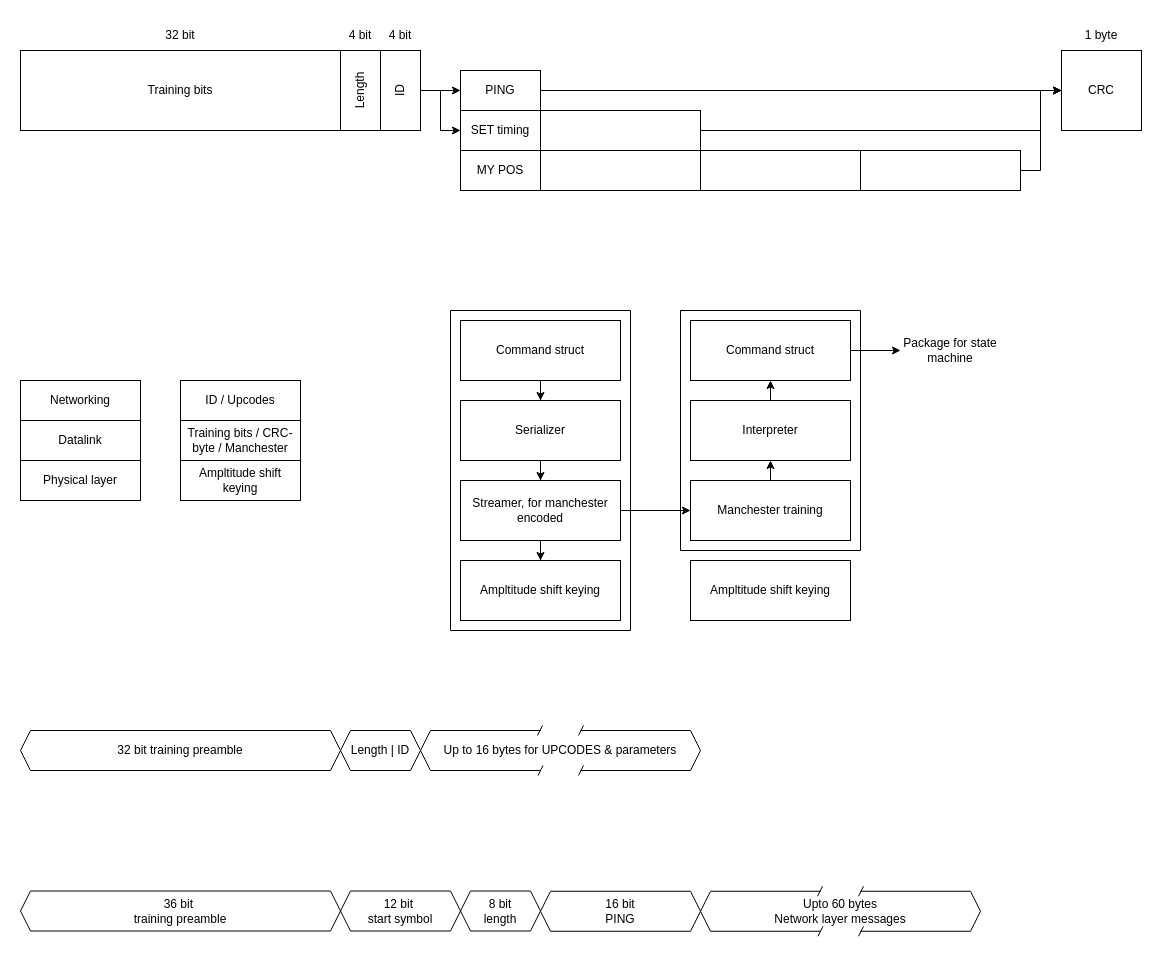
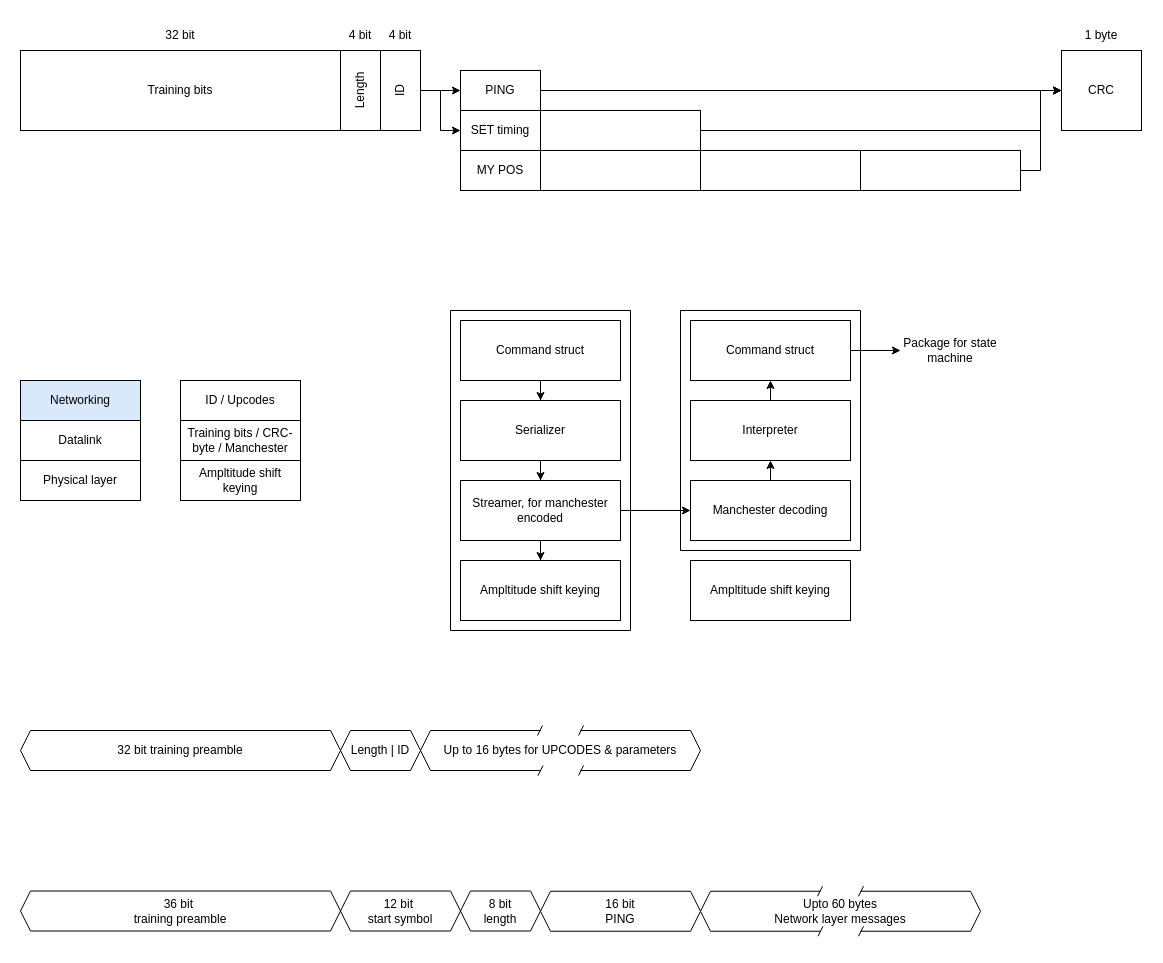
- <mxCell id="22" value="Networking" style="rounded=0;whiteSpace=wrap;html=1;" parent="1" vertex="1"><mxGeometry x="20" y="380" width="120" height="40" as="geometry" /></mxCell>
+ <mxCell id="22" value="Networking" style="rounded=0;whiteSpace=wrap;html=1;fillColor=#dae8fc;" parent="1" vertex="1"><mxGeometry x="20" y="380" width="120" height="40" as="geometry" /></mxCell>
- <mxCell id="34" value="Manchester training" style="rounded=0;whiteSpace=wrap;html=1;" parent="1" vertex="1"><mxGeometry x="690" y="480" width="160" height="60" as="geometry" /></mxCell>
+ <mxCell id="34" value="Manchester decoding" style="rounded=0;whiteSpace=wrap;html=1;" parent="1" vertex="1"><mxGeometry x="690" y="480" width="160" height="60" as="geometry" /></mxCell>
